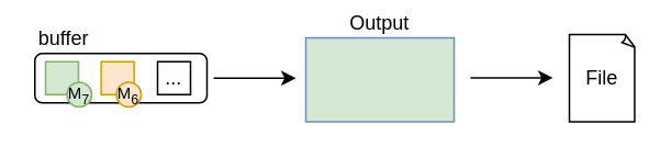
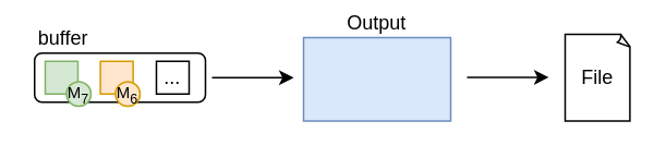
- <mxCell id="2" value="Output" style="rounded=0;whiteSpace=wrap;html=1;fillColor=#d5e8d4;strokeColor=#6c8ebf;verticalAlign=bottom;labelPosition=center;verticalLabelPosition=top;align=center;" parent="1" vertex="1"><mxGeometry x="185" y="22.51" width="90" height="51" as="geometry" /></mxCell>
+ <mxCell id="2" value="Output" style="rounded=0;whiteSpace=wrap;html=1;fillColor=#dae8fc;strokeColor=#6c8ebf;verticalAlign=bottom;labelPosition=center;verticalLabelPosition=top;align=center;" parent="1" vertex="1"><mxGeometry x="185" y="22.51" width="90" height="51" as="geometry" /></mxCell>
